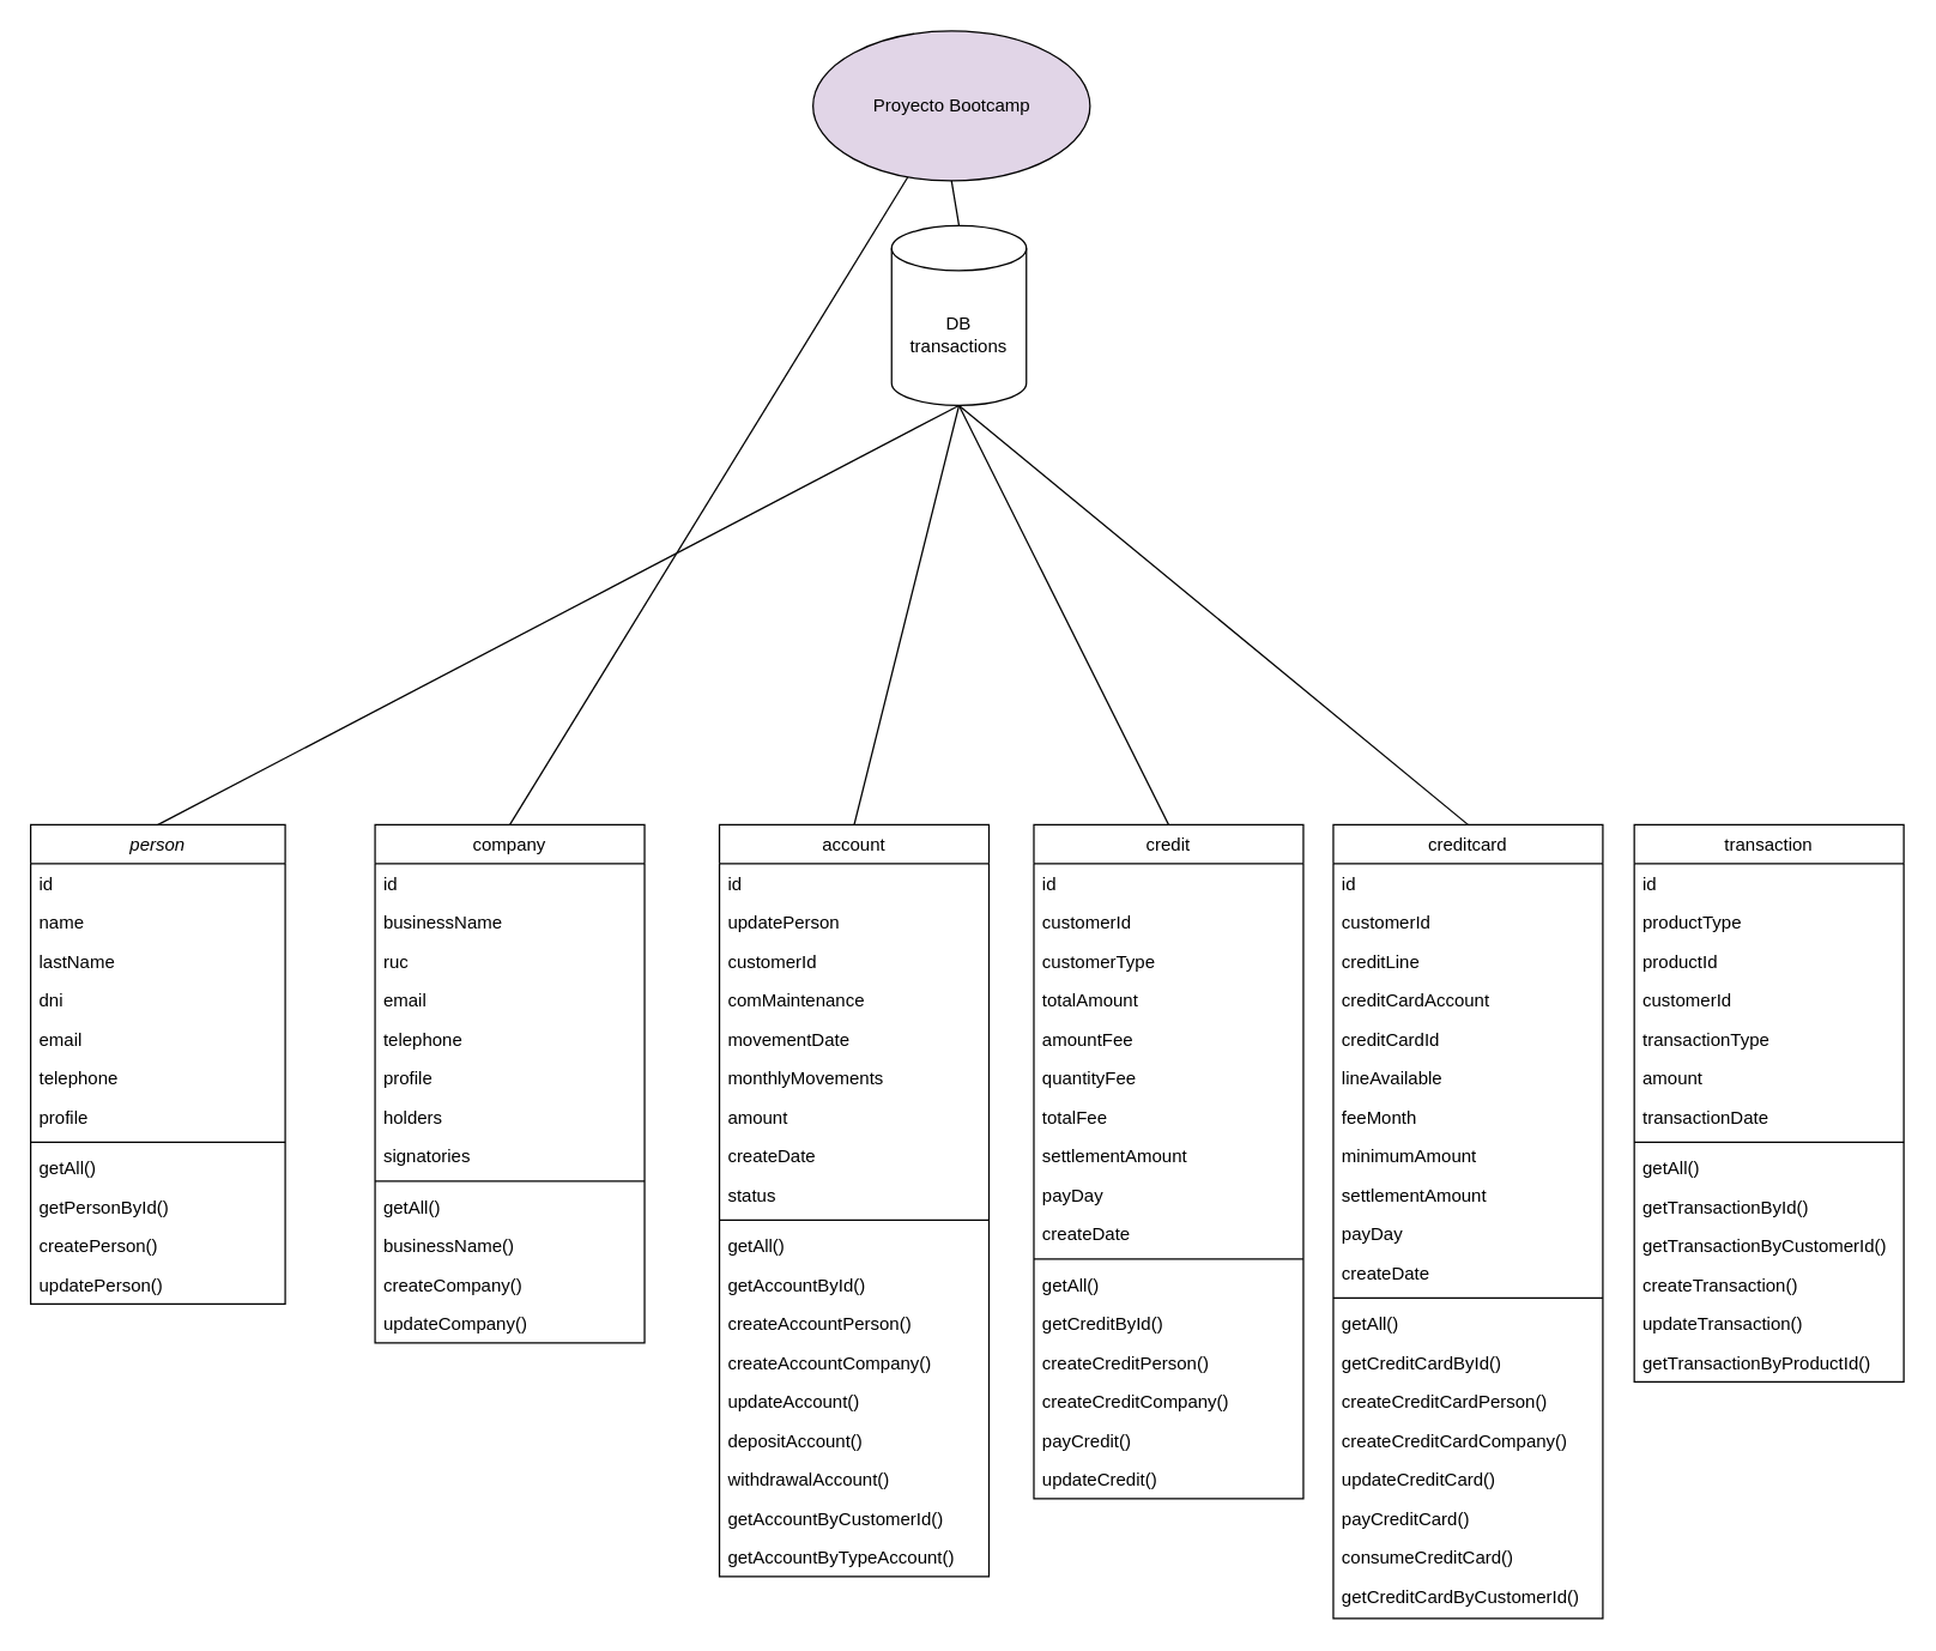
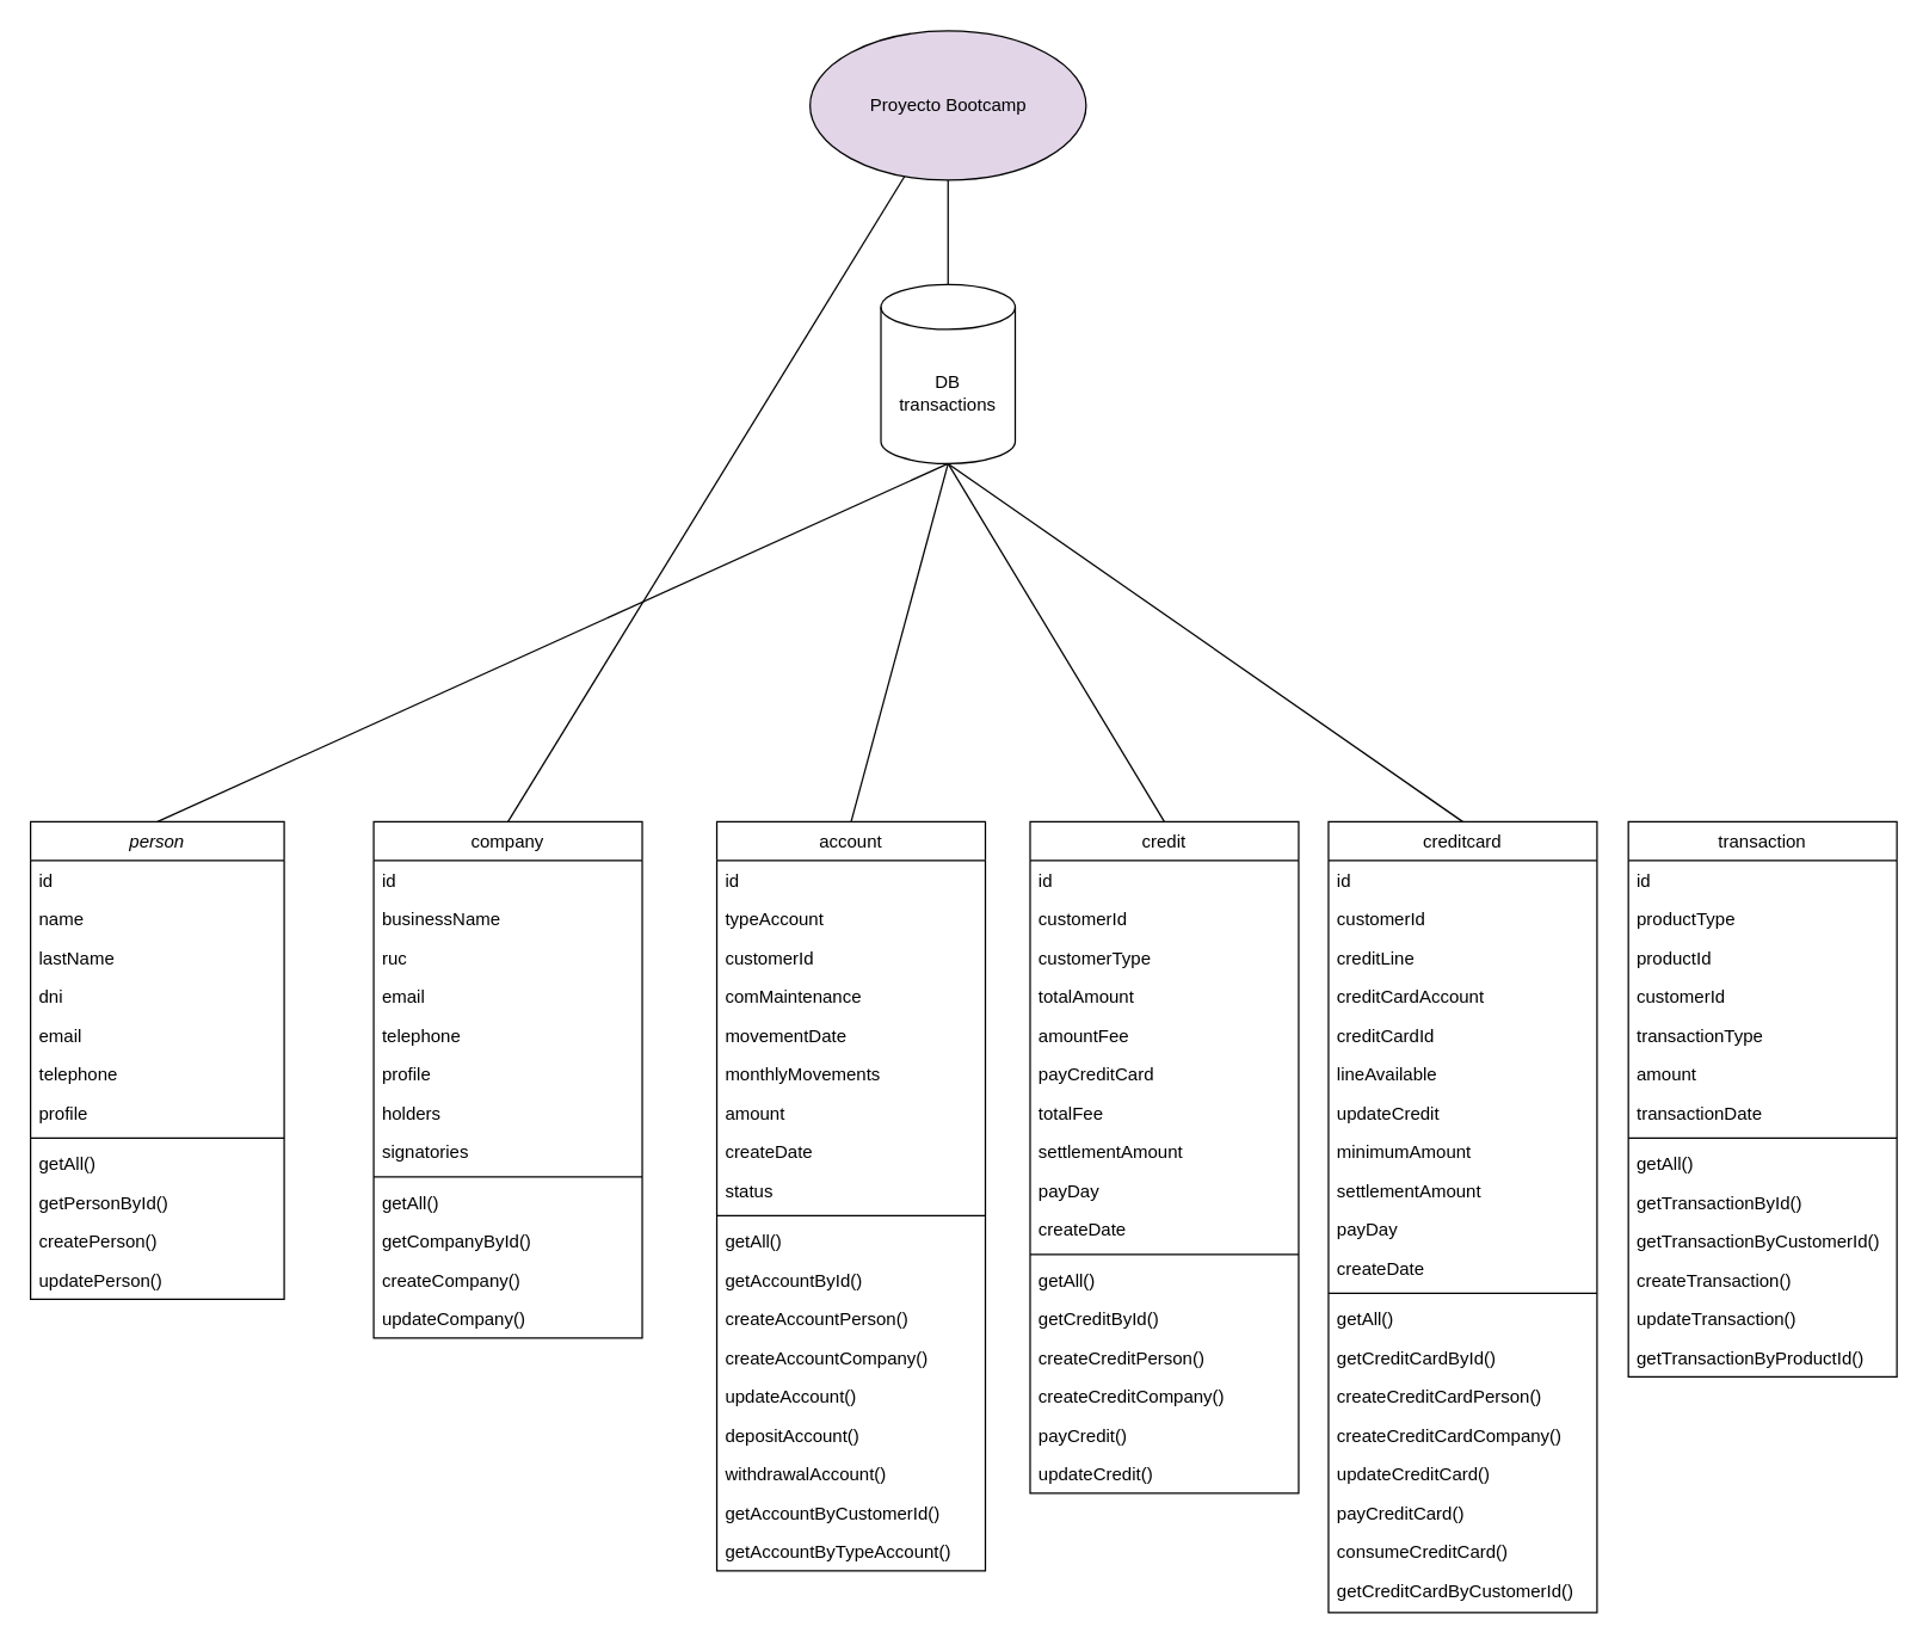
- <mxCell id="103" value="DB&lt;br&gt;transactions" style="shape=cylinder3;whiteSpace=wrap;html=1;boundedLbl=1;backgroundOutline=1;size=15;" parent="1" vertex="1"><mxGeometry x="595" y="150" width="90" height="120" as="geometry" /></mxCell>
+ <mxCell id="103" value="DB&lt;br&gt;transactions" style="shape=cylinder3;whiteSpace=wrap;html=1;boundedLbl=1;backgroundOutline=1;size=15;" parent="1" vertex="1"><mxGeometry x="590" y="190" width="90" height="120" as="geometry" /></mxCell>
- <mxCell id="31" value="updatePerson" style="text;align=left;verticalAlign=top;spacingLeft=4;spacingRight=4;overflow=hidden;rotatable=0;points=[[0,0.5],[1,0.5]];portConstraint=eastwest;rounded=0;shadow=0;html=0;" parent="29" vertex="1"><mxGeometry y="52" width="180" height="26" as="geometry" /></mxCell>
+ <mxCell id="31" value="typeAccount" style="text;align=left;verticalAlign=top;spacingLeft=4;spacingRight=4;overflow=hidden;rotatable=0;points=[[0,0.5],[1,0.5]];portConstraint=eastwest;rounded=0;shadow=0;html=0;" parent="29" vertex="1"><mxGeometry y="52" width="180" height="26" as="geometry" /></mxCell>
- <mxCell id="55" value="quantityFee" style="text;align=left;verticalAlign=top;spacingLeft=4;spacingRight=4;overflow=hidden;rotatable=0;points=[[0,0.5],[1,0.5]];portConstraint=eastwest;rounded=0;shadow=0;html=0;" parent="49" vertex="1"><mxGeometry y="156" width="180" height="26" as="geometry" /></mxCell>
+ <mxCell id="55" value="payCreditCard" style="text;align=left;verticalAlign=top;spacingLeft=4;spacingRight=4;overflow=hidden;rotatable=0;points=[[0,0.5],[1,0.5]];portConstraint=eastwest;rounded=0;shadow=0;html=0;" parent="49" vertex="1"><mxGeometry y="156" width="180" height="26" as="geometry" /></mxCell>
- <mxCell id="74" value="feeMonth" style="text;align=left;verticalAlign=top;spacingLeft=4;spacingRight=4;overflow=hidden;rotatable=0;points=[[0,0.5],[1,0.5]];portConstraint=eastwest;rounded=0;shadow=0;html=0;" parent="67" vertex="1"><mxGeometry y="182" width="180" height="26" as="geometry" /></mxCell>
+ <mxCell id="74" value="updateCredit" style="text;align=left;verticalAlign=top;spacingLeft=4;spacingRight=4;overflow=hidden;rotatable=0;points=[[0,0.5],[1,0.5]];portConstraint=eastwest;rounded=0;shadow=0;html=0;" parent="67" vertex="1"><mxGeometry y="182" width="180" height="26" as="geometry" /></mxCell>
- <mxCell id="26" value="businessName()" style="text;align=left;verticalAlign=top;spacingLeft=4;spacingRight=4;overflow=hidden;rotatable=0;points=[[0,0.5],[1,0.5]];portConstraint=eastwest;" parent="15" vertex="1"><mxGeometry y="268" width="180" height="26" as="geometry" /></mxCell>
+ <mxCell id="26" value="getCompanyById()" style="text;align=left;verticalAlign=top;spacingLeft=4;spacingRight=4;overflow=hidden;rotatable=0;points=[[0,0.5],[1,0.5]];portConstraint=eastwest;" parent="15" vertex="1"><mxGeometry y="268" width="180" height="26" as="geometry" /></mxCell>
